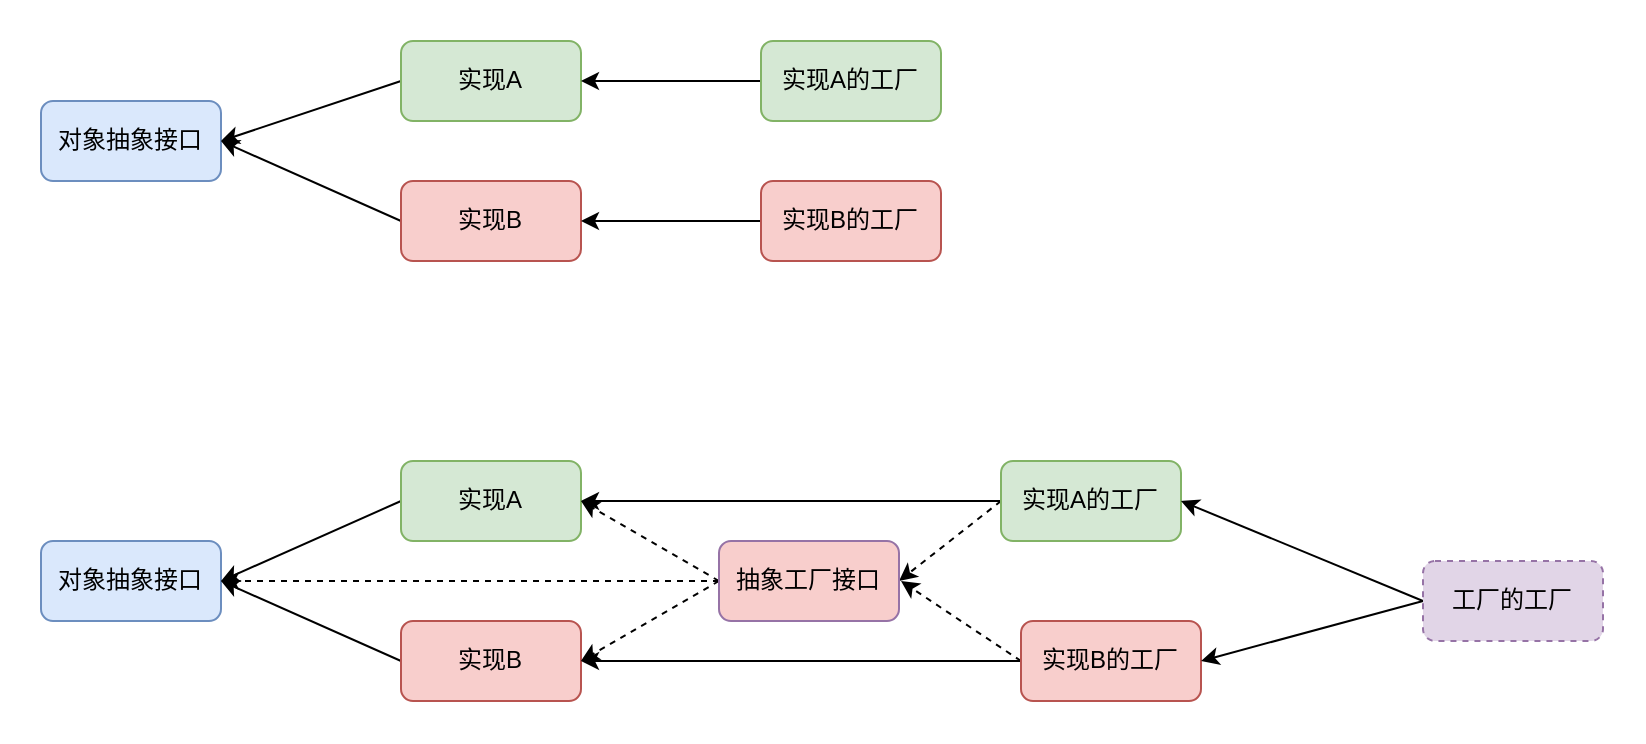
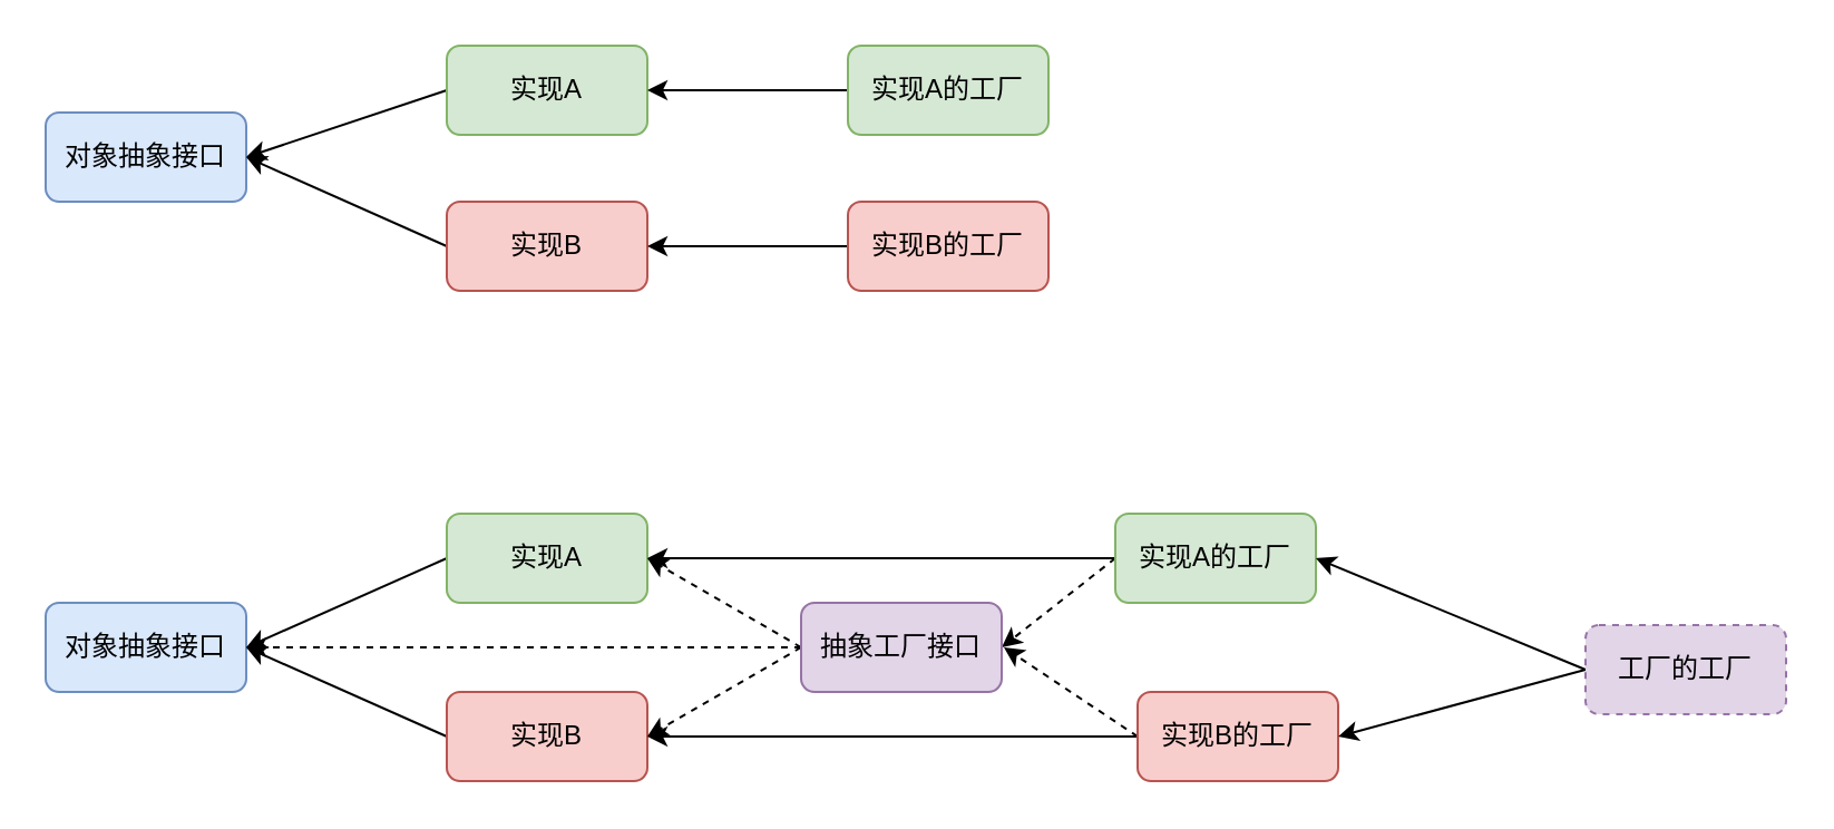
- <mxCell id="27" value="抽象工厂接口" style="rounded=1;whiteSpace=wrap;html=1;fillColor=#f8cecc;strokeColor=#9673a6;" vertex="1" parent="1"><mxGeometry x="359" y="270" width="90" height="40" as="geometry" /></mxCell>
+ <mxCell id="27" value="抽象工厂接口" style="rounded=1;whiteSpace=wrap;html=1;fillColor=#e1d5e7;strokeColor=#9673a6;" vertex="1" parent="1"><mxGeometry x="359" y="270" width="90" height="40" as="geometry" /></mxCell>
